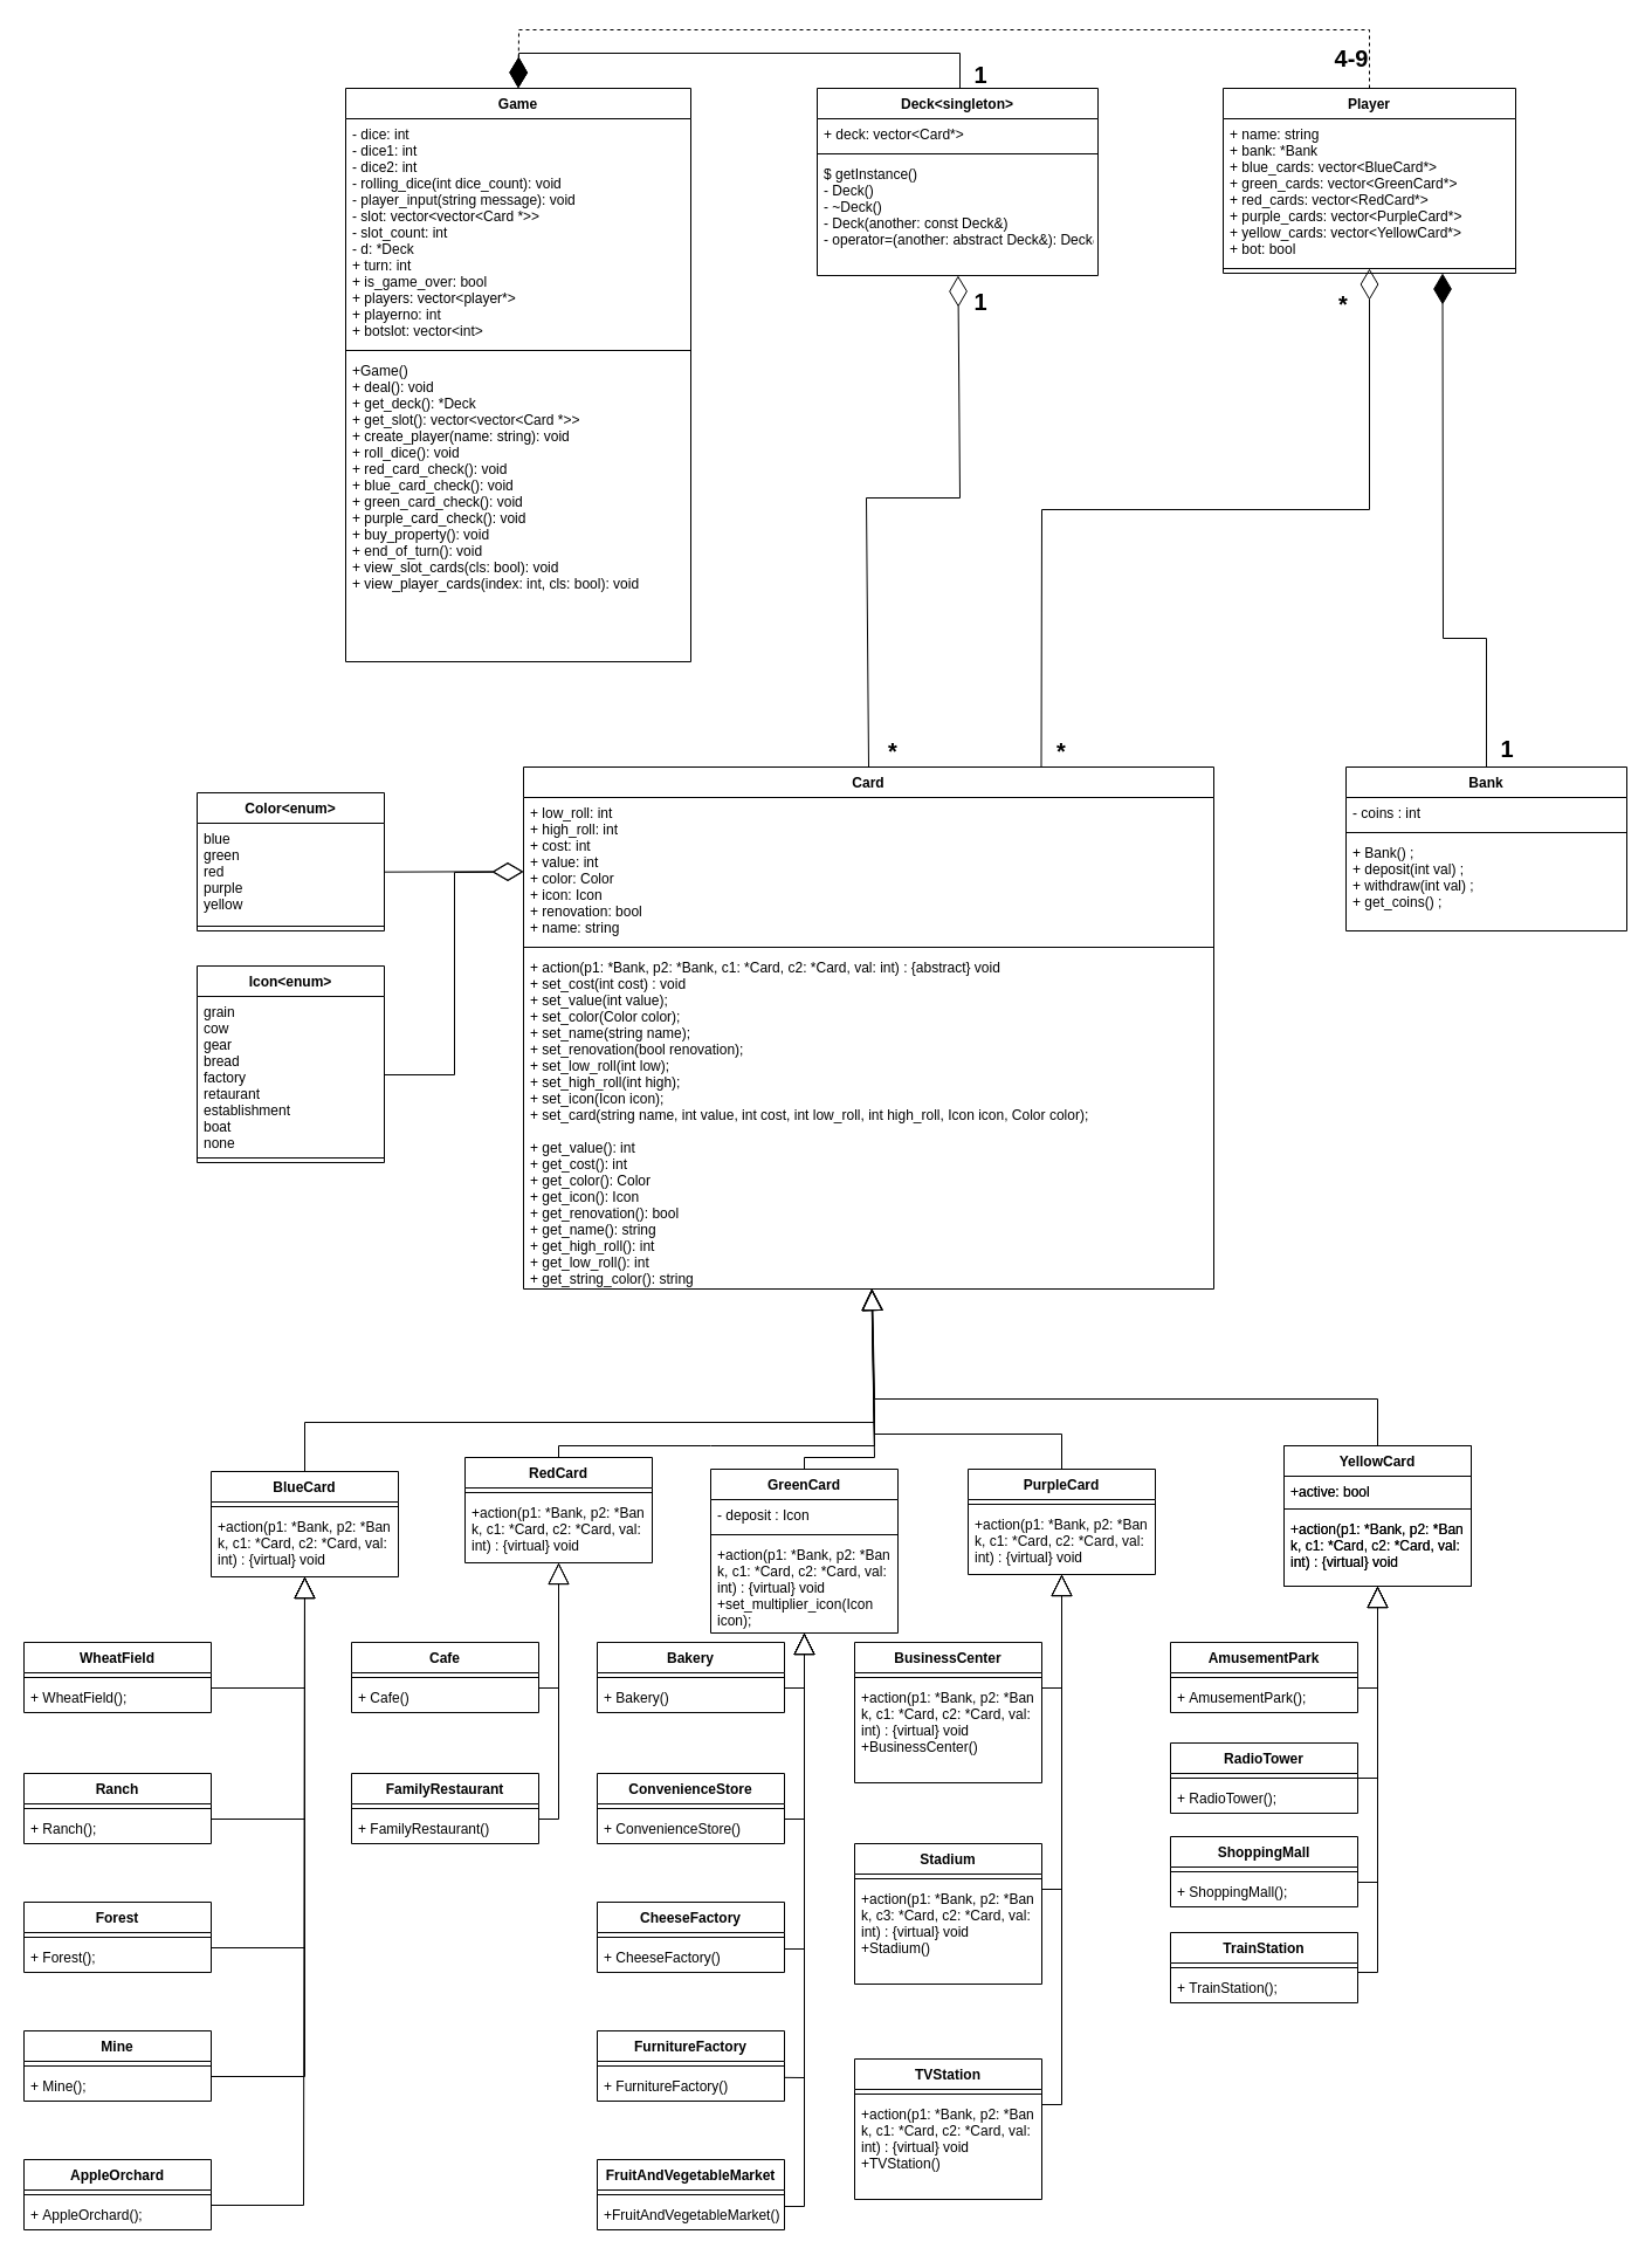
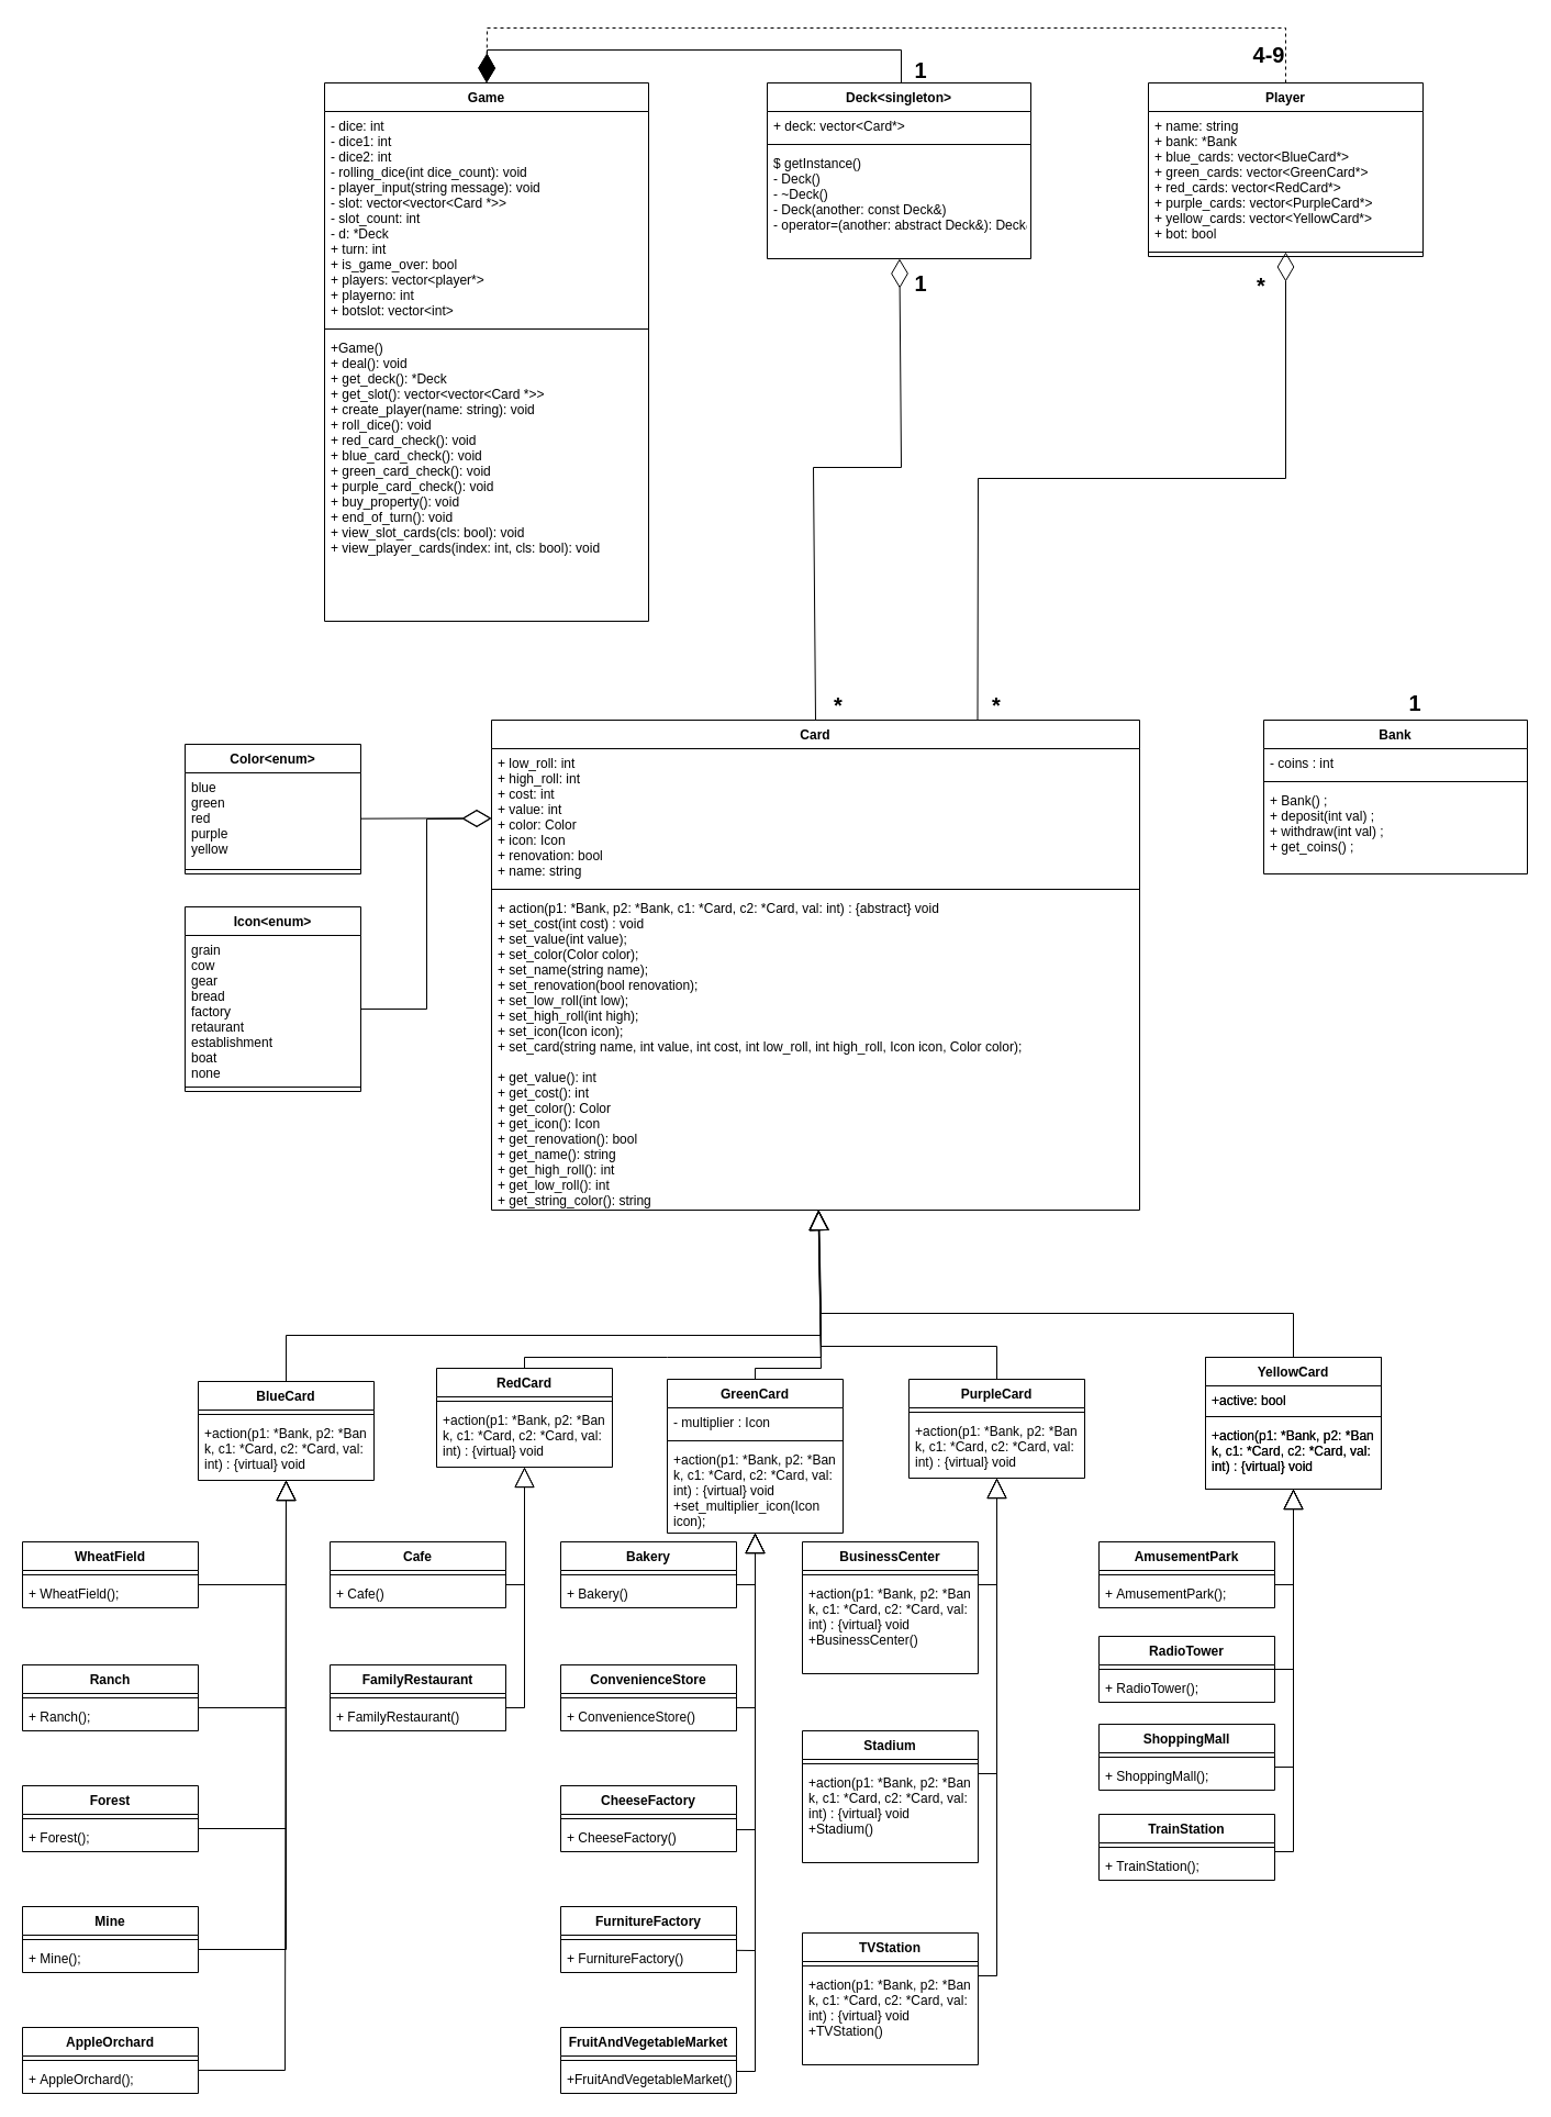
- <mxCell id="125" value="" style="endArrow=diamondThin;endFill=1;endSize=24;html=1;rounded=0;exitX=0.5;exitY=0;exitDx=0;exitDy=0;entryX=0.75;entryY=1;entryDx=0;entryDy=0;" parent="1" source="2" target="120" edge="1"><mxGeometry width="160" relative="1" as="geometry"><mxPoint x="1010" y="550" as="sourcePoint" /><mxPoint x="1170" y="550" as="targetPoint" /><Array as="points"><mxPoint x="1270" y="540" /><mxPoint x="1233" y="540" /></Array></mxGeometry></mxCell>
- <mxCell id="117" value="- deposit : Icon" style="text;strokeColor=none;fillColor=none;align=left;verticalAlign=top;spacingLeft=4;spacingRight=4;overflow=hidden;rotatable=0;points=[[0,0.5],[1,0.5]];portConstraint=eastwest;fontFamily=Helvetica;fontSize=12;fontColor=default;startSize=26;" parent="116" vertex="1"><mxGeometry y="26" width="160" height="26" as="geometry" /></mxCell>
+ <mxCell id="117" value="- multiplier : Icon" style="text;strokeColor=none;fillColor=none;align=left;verticalAlign=top;spacingLeft=4;spacingRight=4;overflow=hidden;rotatable=0;points=[[0,0.5],[1,0.5]];portConstraint=eastwest;fontFamily=Helvetica;fontSize=12;fontColor=default;startSize=26;" parent="116" vertex="1"><mxGeometry y="26" width="160" height="26" as="geometry" /></mxCell>
- <mxCell id="89" value="+action(p1: *Bank, p2: *Ban&#10;k, c3: *Card, c2: *Card, val:&#10;int) : {virtual} void &#10;+Stadium()" style="text;strokeColor=none;fillColor=none;align=left;verticalAlign=top;spacingLeft=4;spacingRight=4;overflow=hidden;rotatable=0;points=[[0,0.5],[1,0.5]];portConstraint=eastwest;" parent="87" vertex="1"><mxGeometry y="34" width="160" height="86" as="geometry" /></mxCell>
+ <mxCell id="89" value="+action(p1: *Bank, p2: *Ban&#10;k, c1: *Card, c2: *Card, val:&#10;int) : {virtual} void &#10;+Stadium()" style="text;strokeColor=none;fillColor=none;align=left;verticalAlign=top;spacingLeft=4;spacingRight=4;overflow=hidden;rotatable=0;points=[[0,0.5],[1,0.5]];portConstraint=eastwest;" parent="87" vertex="1"><mxGeometry y="34" width="160" height="86" as="geometry" /></mxCell>
